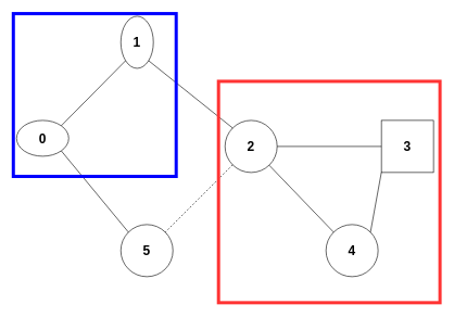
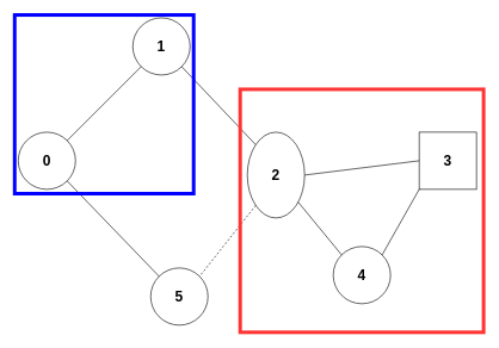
- <mxCell id="5" value="&lt;font style=&quot;font-size: 20px;&quot;&gt;&lt;b&gt;1&lt;/b&gt;&lt;/font&gt;" style="ellipse;whiteSpace=wrap;html=1;aspect=fixed;" vertex="1" parent="1"><mxGeometry x="185" y="24" width="50" height="80" as="geometry" /></mxCell>
+ <mxCell id="5" value="&lt;font style=&quot;font-size: 20px;&quot;&gt;&lt;b&gt;1&lt;/b&gt;&lt;/font&gt;" style="ellipse;whiteSpace=wrap;html=1;aspect=fixed;" vertex="1" parent="1"><mxGeometry x="185" y="24" width="80" height="80" as="geometry" /></mxCell>
- <mxCell id="2" value="&lt;font style=&quot;font-size: 20px;&quot;&gt;&lt;b&gt;0&lt;/b&gt;&lt;/font&gt;" style="ellipse;whiteSpace=wrap;html=1;aspect=fixed;" vertex="1" parent="1"><mxGeometry x="25" y="184" width="80" height="55" as="geometry" /></mxCell>
+ <mxCell id="2" value="&lt;font style=&quot;font-size: 20px;&quot;&gt;&lt;b&gt;0&lt;/b&gt;&lt;/font&gt;" style="ellipse;whiteSpace=wrap;html=1;aspect=fixed;" vertex="1" parent="1"><mxGeometry x="25" y="184" width="80" height="80" as="geometry" /></mxCell>
- <mxCell id="4" value="&lt;font style=&quot;font-size: 20px;&quot;&gt;&lt;b&gt;2&lt;/b&gt;&lt;/font&gt;" style="ellipse;whiteSpace=wrap;html=1;aspect=fixed;" vertex="1" parent="1"><mxGeometry x="345" y="184" width="80" height="80" as="geometry" /></mxCell>
+ <mxCell id="4" value="&lt;font style=&quot;font-size: 20px;&quot;&gt;&lt;b&gt;2&lt;/b&gt;&lt;/font&gt;" style="ellipse;whiteSpace=wrap;html=1;aspect=fixed;" vertex="1" parent="1"><mxGeometry x="345" y="184" width="80" height="120" as="geometry" /></mxCell>
- <mxCell id="3" value="&lt;b&gt;&lt;font style=&quot;font-size: 20px;&quot;&gt;5&lt;/font&gt;&lt;/b&gt;" style="ellipse;whiteSpace=wrap;html=1;aspect=fixed;" vertex="1" parent="1"><mxGeometry x="185" y="344" width="80" height="80" as="geometry" /></mxCell>
+ <mxCell id="3" value="&lt;b&gt;&lt;font style=&quot;font-size: 20px;&quot;&gt;5&lt;/font&gt;&lt;/b&gt;" style="ellipse;whiteSpace=wrap;html=1;aspect=fixed;" vertex="1" parent="1"><mxGeometry x="210" y="374" width="80" height="80" as="geometry" /></mxCell>
- <mxCell id="6" value="&lt;b&gt;&lt;font style=&quot;font-size: 20px;&quot;&gt;4&lt;/font&gt;&lt;/b&gt;" style="ellipse;whiteSpace=wrap;html=1;aspect=fixed;" vertex="1" parent="1"><mxGeometry x="500" y="344" width="80" height="80" as="geometry" /></mxCell>
+ <mxCell id="6" value="&lt;b&gt;&lt;font style=&quot;font-size: 20px;&quot;&gt;4&lt;/font&gt;&lt;/b&gt;" style="ellipse;whiteSpace=wrap;html=1;aspect=fixed;" vertex="1" parent="1"><mxGeometry x="465" y="344" width="80" height="80" as="geometry" /></mxCell>
